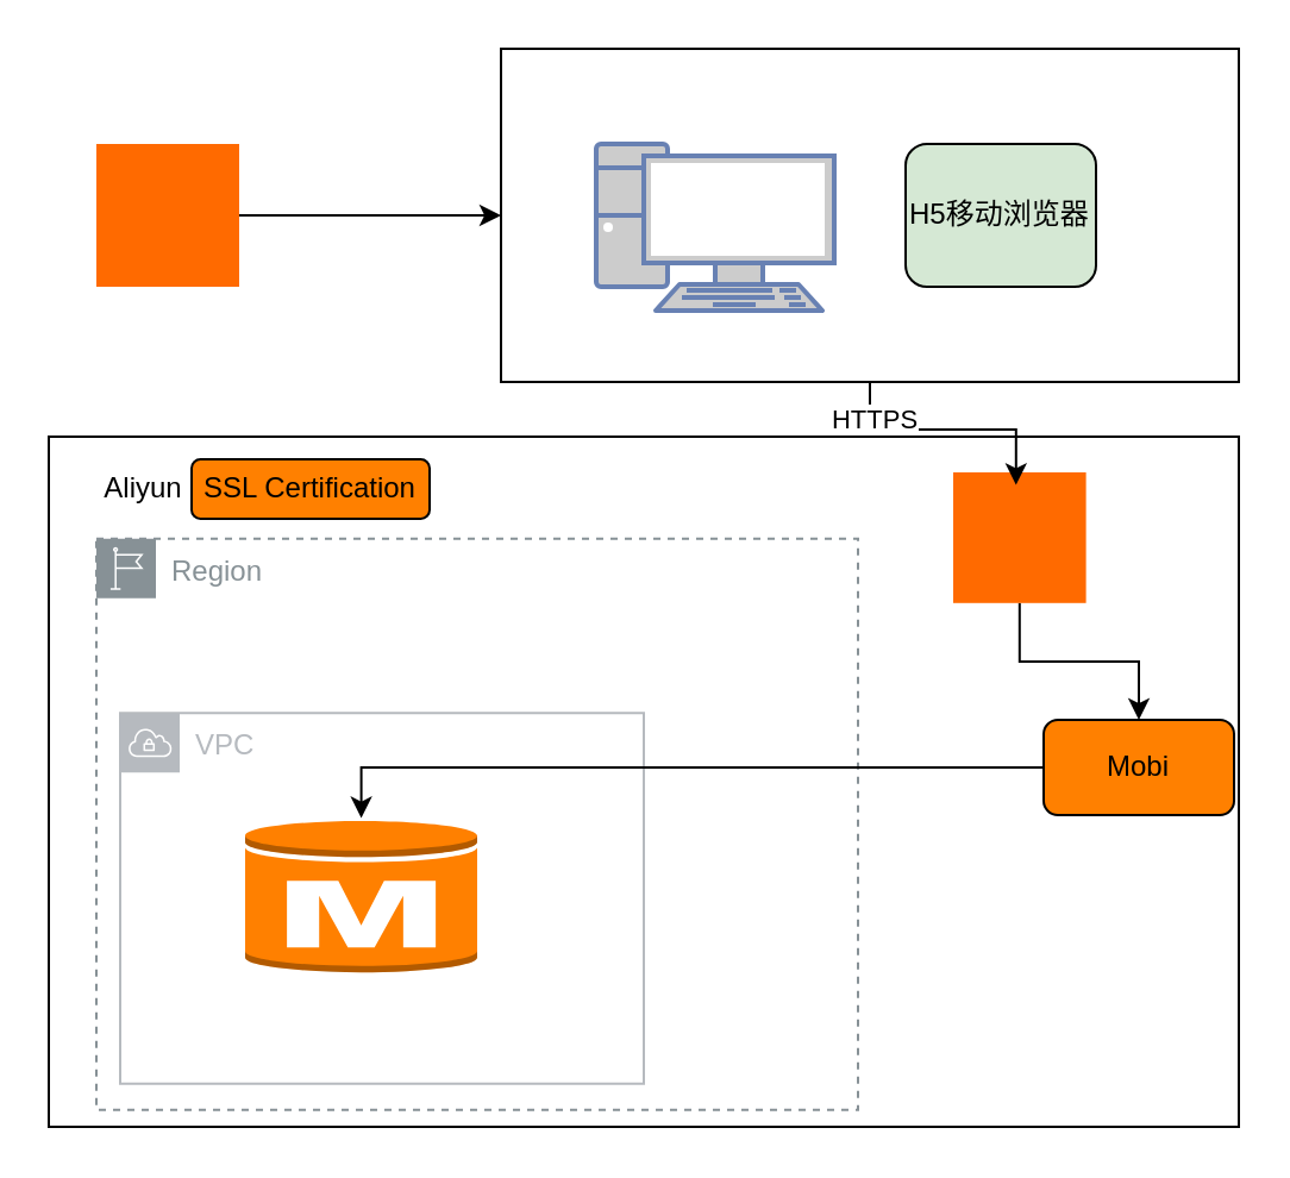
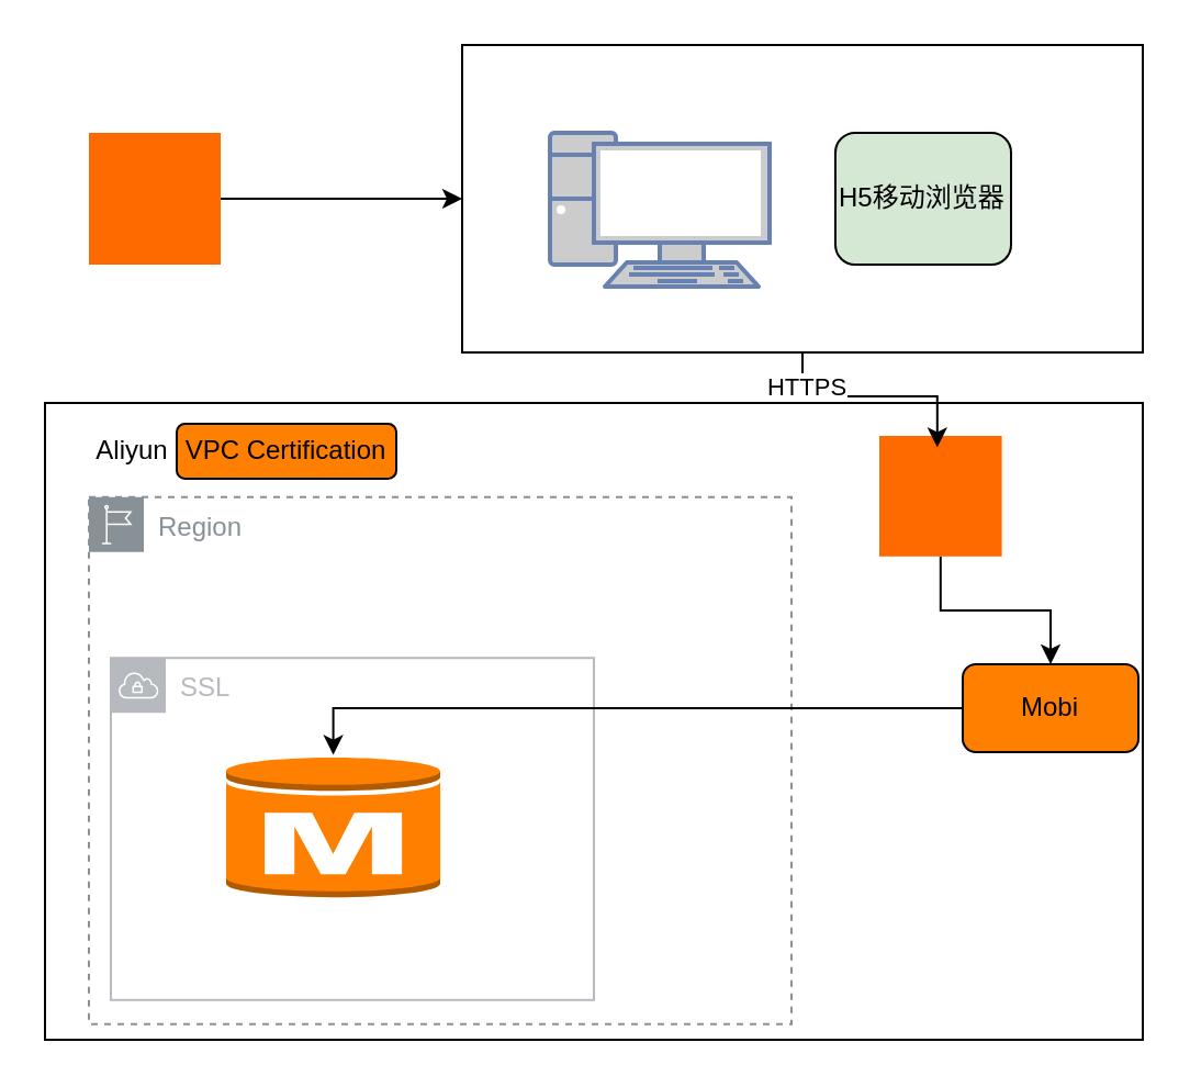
- <mxCell id="18" value="SSL Certification" style="rounded=1;whiteSpace=wrap;html=1;fillColor=light-dark(#FF8000,var(--ge-dark-color, #121212));" vertex="1" parent="1"><mxGeometry x="80" y="192.5" width="100" height="25" as="geometry" /></mxCell>
+ <mxCell id="18" value="VPC Certification" style="rounded=1;whiteSpace=wrap;html=1;fillColor=light-dark(#FF8000,var(--ge-dark-color, #121212));" vertex="1" parent="1"><mxGeometry x="80" y="192.5" width="100" height="25" as="geometry" /></mxCell>
- <mxCell id="11" value="VPC" style="sketch=0;outlineConnect=0;gradientColor=none;html=1;whiteSpace=wrap;fontSize=12;fontStyle=0;shape=mxgraph.aws4.group;grIcon=mxgraph.aws4.group_vpc;strokeColor=#B6BABF;fillColor=none;verticalAlign=top;align=left;spacingLeft=30;fontColor=#B6BABF;dashed=0;" parent="1" vertex="1"><mxGeometry x="50" y="299.08" width="220" height="155.85" as="geometry" /></mxCell>
+ <mxCell id="11" value="SSL" style="sketch=0;outlineConnect=0;gradientColor=none;html=1;whiteSpace=wrap;fontSize=12;fontStyle=0;shape=mxgraph.aws4.group;grIcon=mxgraph.aws4.group_vpc;strokeColor=#B6BABF;fillColor=none;verticalAlign=top;align=left;spacingLeft=30;fontColor=#B6BABF;dashed=0;" parent="1" vertex="1"><mxGeometry x="50" y="299.08" width="220" height="155.85" as="geometry" /></mxCell>
